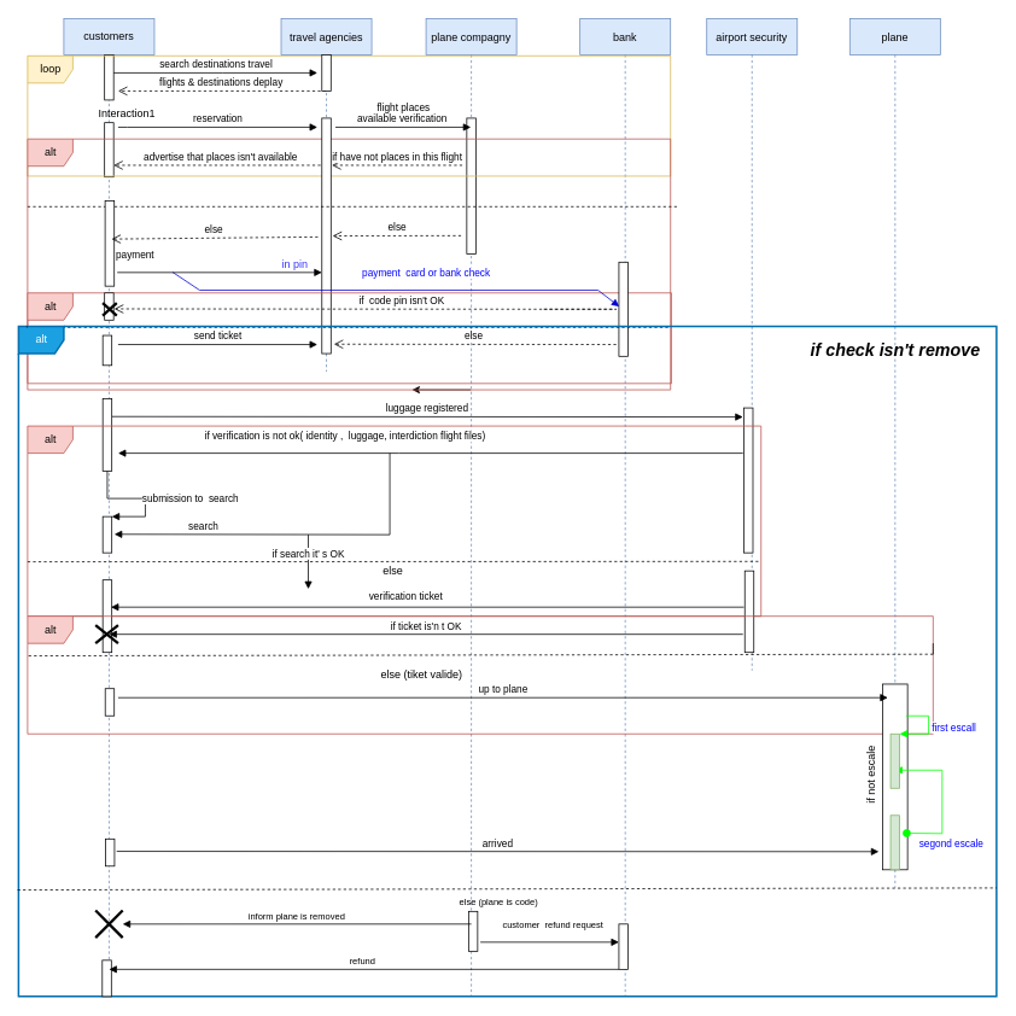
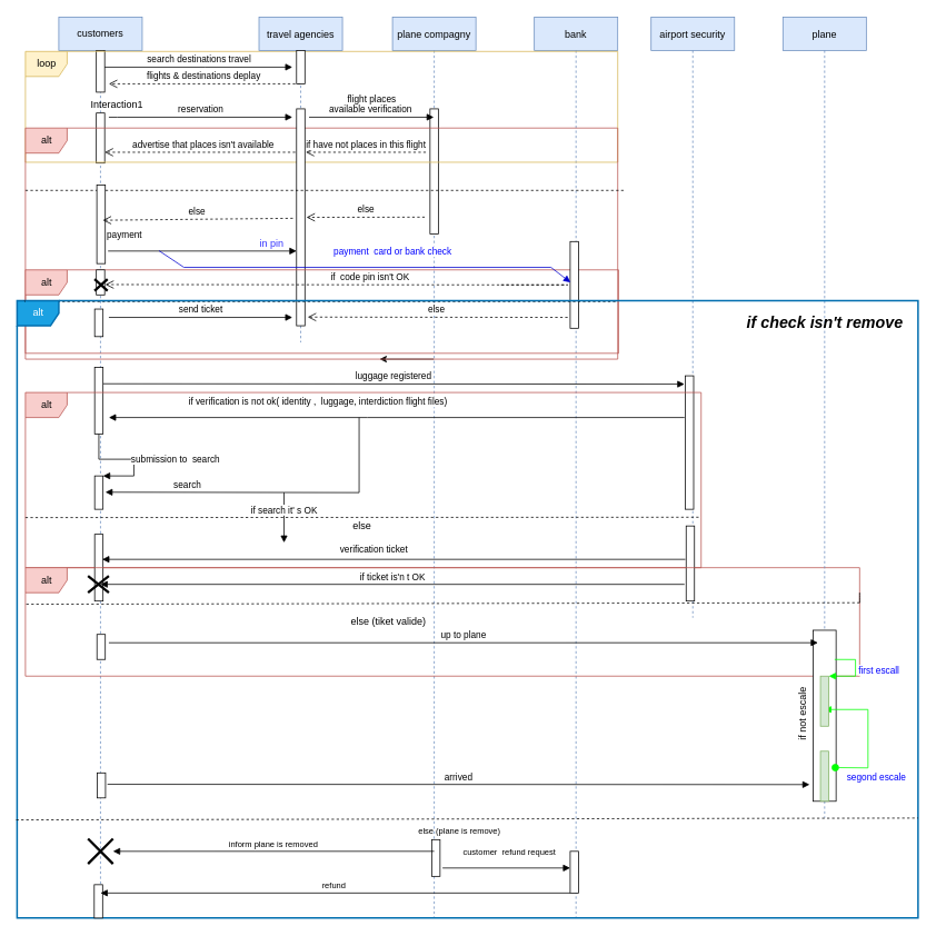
- <mxCell id="73" value="else (plane is code)" style="text;html=1;resizable=0;autosize=1;align=center;verticalAlign=middle;points=[];fillColor=none;strokeColor=none;rounded=0;fontSize=10;fontColor=#000000;" vertex="1" parent="1"><mxGeometry x="495" y="985" width="110" height="20" as="geometry" /></mxCell>
+ <mxCell id="73" value="else (plane is remove)" style="text;html=1;resizable=0;autosize=1;align=center;verticalAlign=middle;points=[];fillColor=none;strokeColor=none;rounded=0;fontSize=10;fontColor=#000000;" vertex="1" parent="1"><mxGeometry x="495" y="985" width="110" height="20" as="geometry" /></mxCell>
